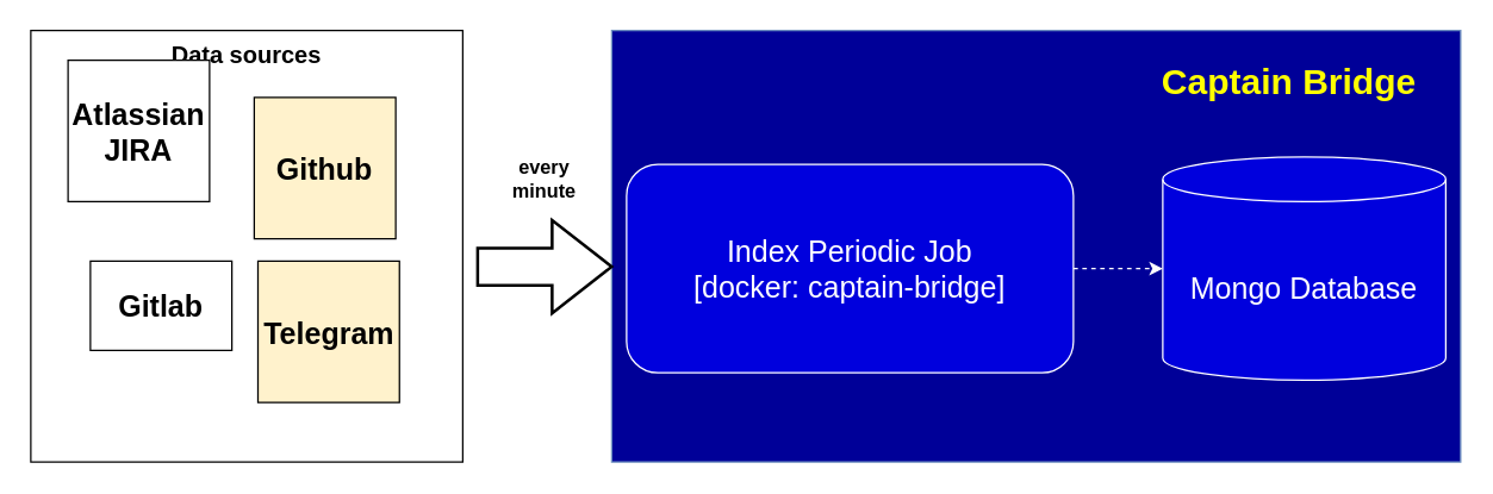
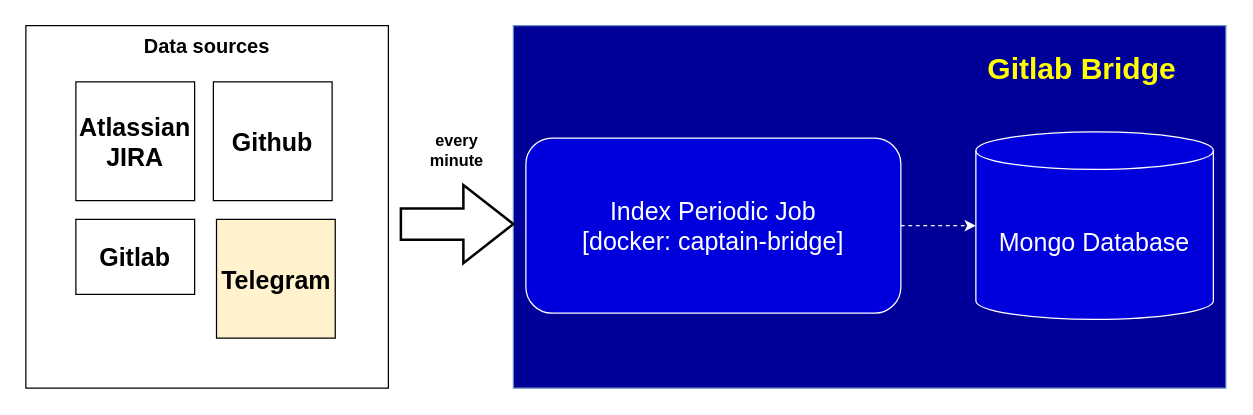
- <mxCell id="7" value="&lt;font color=&quot;#ffff00&quot; style=&quot;font-size: 24px;&quot;&gt;&lt;b style=&quot;&quot;&gt;Captain Bridge&lt;/b&gt;&lt;/font&gt;" style="text;html=1;align=center;verticalAlign=middle;whiteSpace=wrap;rounded=0;" parent="1" vertex="1"><mxGeometry x="760" y="30" width="210" height="50" as="geometry" /></mxCell>
+ <mxCell id="7" value="&lt;font color=&quot;#ffff00&quot; style=&quot;font-size: 24px;&quot;&gt;&lt;b style=&quot;&quot;&gt;Gitlab Bridge&lt;/b&gt;&lt;/font&gt;" style="text;html=1;align=center;verticalAlign=middle;whiteSpace=wrap;rounded=0;" parent="1" vertex="1"><mxGeometry x="760" y="30" width="210" height="50" as="geometry" /></mxCell>
- <mxCell id="8" value="&lt;font style=&quot;font-size: 20px;&quot;&gt;&lt;b&gt;Atlassian JIRA&lt;/b&gt;&lt;/font&gt;" style="whiteSpace=wrap;html=1;aspect=fixed;verticalAlign=middle;" parent="1" vertex="1"><mxGeometry x="45" y="40" width="95" height="95" as="geometry" /></mxCell>
+ <mxCell id="8" value="&lt;font style=&quot;font-size: 20px;&quot;&gt;&lt;b&gt;Atlassian JIRA&lt;/b&gt;&lt;/font&gt;" style="whiteSpace=wrap;html=1;aspect=fixed;verticalAlign=middle;" parent="1" vertex="1"><mxGeometry x="60" y="65" width="95" height="95" as="geometry" /></mxCell>
- <mxCell id="10" value="&lt;font style=&quot;font-size: 20px;&quot;&gt;&lt;b&gt;Github&lt;/b&gt;&lt;/font&gt;" style="whiteSpace=wrap;html=1;aspect=fixed;verticalAlign=middle;fillColor=#fff2cc;" vertex="1" parent="1"><mxGeometry x="170" y="65" width="95" height="95" as="geometry" /></mxCell>
+ <mxCell id="10" value="&lt;font style=&quot;font-size: 20px;&quot;&gt;&lt;b&gt;Github&lt;/b&gt;&lt;/font&gt;" style="whiteSpace=wrap;html=1;aspect=fixed;verticalAlign=middle;" vertex="1" parent="1"><mxGeometry x="170" y="65" width="95" height="95" as="geometry" /></mxCell>
